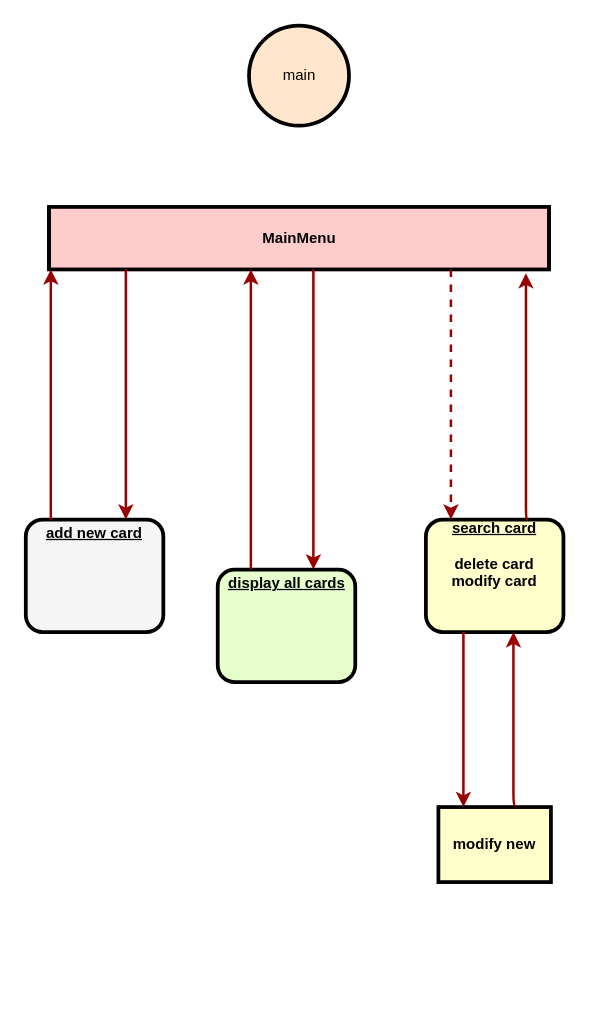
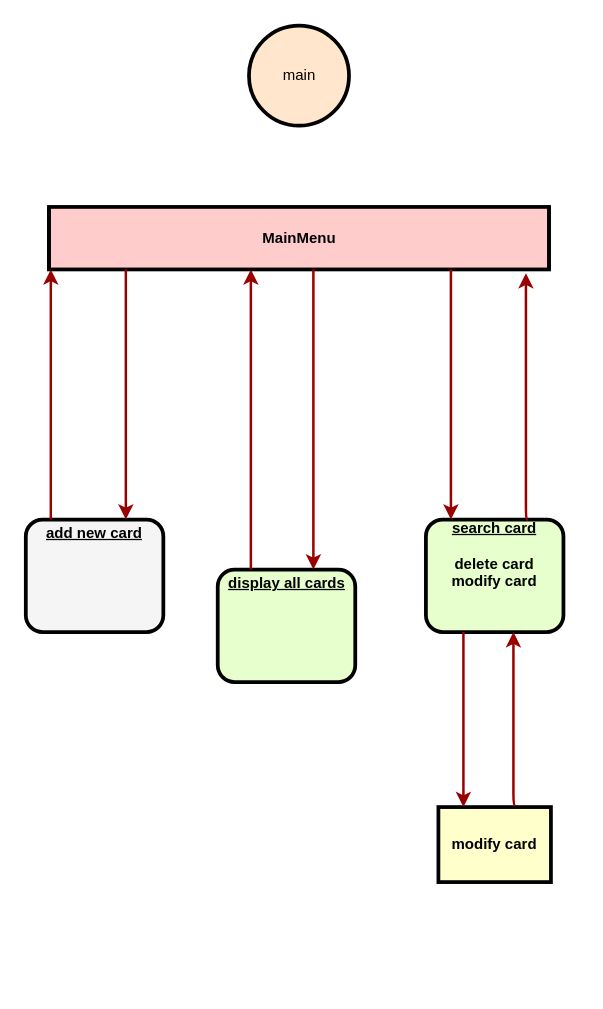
- <mxCell id="7" value="" style="edgeStyle=elbowEdgeStyle;elbow=horizontal;strokeColor=#990000;strokeWidth=2;dashed=1;" parent="1" source="2" target="3" edge="1"><mxGeometry width="100" height="100" relative="1" as="geometry"><mxPoint x="240" y="665" as="sourcePoint" /><mxPoint x="340" y="565" as="targetPoint" /><Array as="points"><mxPoint x="360" y="295" /><mxPoint x="360" y="305" /><mxPoint x="400" y="555" /></Array></mxGeometry></mxCell>
+ <mxCell id="7" value="" style="edgeStyle=elbowEdgeStyle;elbow=horizontal;strokeColor=#990000;strokeWidth=2" parent="1" source="2" target="3" edge="1"><mxGeometry width="100" height="100" relative="1" as="geometry"><mxPoint x="240" y="665" as="sourcePoint" /><mxPoint x="340" y="565" as="targetPoint" /><Array as="points"><mxPoint x="360" y="295" /><mxPoint x="360" y="305" /><mxPoint x="400" y="555" /></Array></mxGeometry></mxCell>
- <mxCell id="3" value="&lt;u&gt;search card&lt;/u&gt;&lt;br&gt;&lt;br&gt;delete card&lt;br&gt;modify card" style="verticalAlign=middle;align=center;overflow=fill;fontSize=12;fontFamily=Helvetica;html=1;rounded=1;fontStyle=1;strokeWidth=3;fillColor=#ffffcc;" parent="1" vertex="1"><mxGeometry x="340" y="415" width="110" height="90" as="geometry" /></mxCell>
+ <mxCell id="3" value="&lt;u&gt;search card&lt;/u&gt;&lt;br&gt;&lt;br&gt;delete card&lt;br&gt;modify card" style="verticalAlign=middle;align=center;overflow=fill;fontSize=12;fontFamily=Helvetica;html=1;rounded=1;fontStyle=1;strokeWidth=3;fillColor=#E6FFCC" parent="1" vertex="1"><mxGeometry x="340" y="415" width="110" height="90" as="geometry" /></mxCell>
- <mxCell id="5" value="modify new" style="whiteSpace=wrap;align=center;verticalAlign=middle;fontStyle=1;strokeWidth=3;fillColor=#FFFFCC" parent="1" vertex="1"><mxGeometry x="350" y="645" width="90" height="60" as="geometry" /></mxCell>
+ <mxCell id="5" value="modify card" style="whiteSpace=wrap;align=center;verticalAlign=middle;fontStyle=1;strokeWidth=3;fillColor=#FFFFCC" parent="1" vertex="1"><mxGeometry x="350" y="645" width="90" height="60" as="geometry" /></mxCell>
